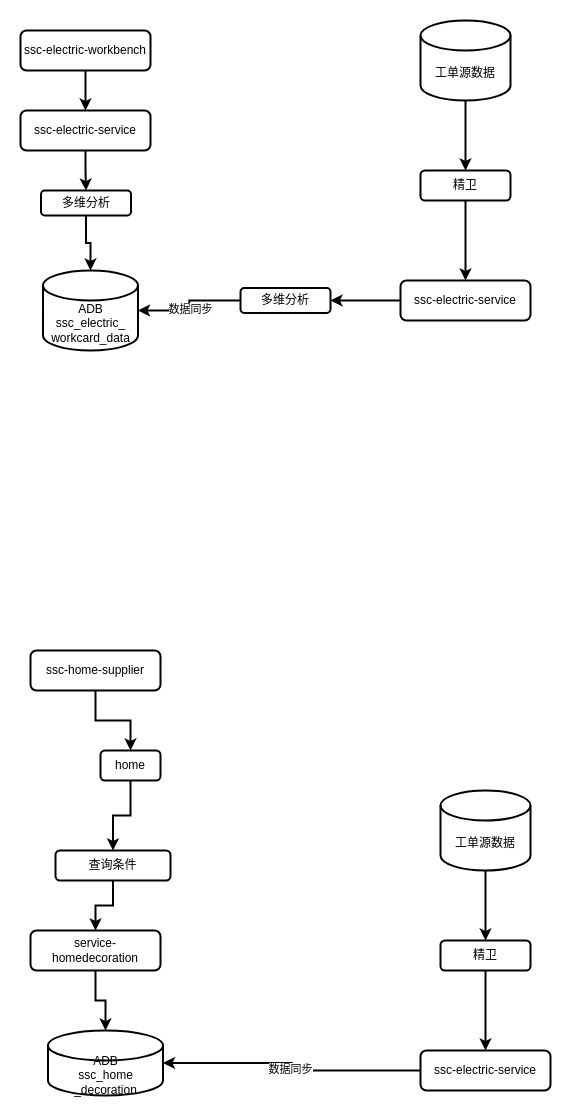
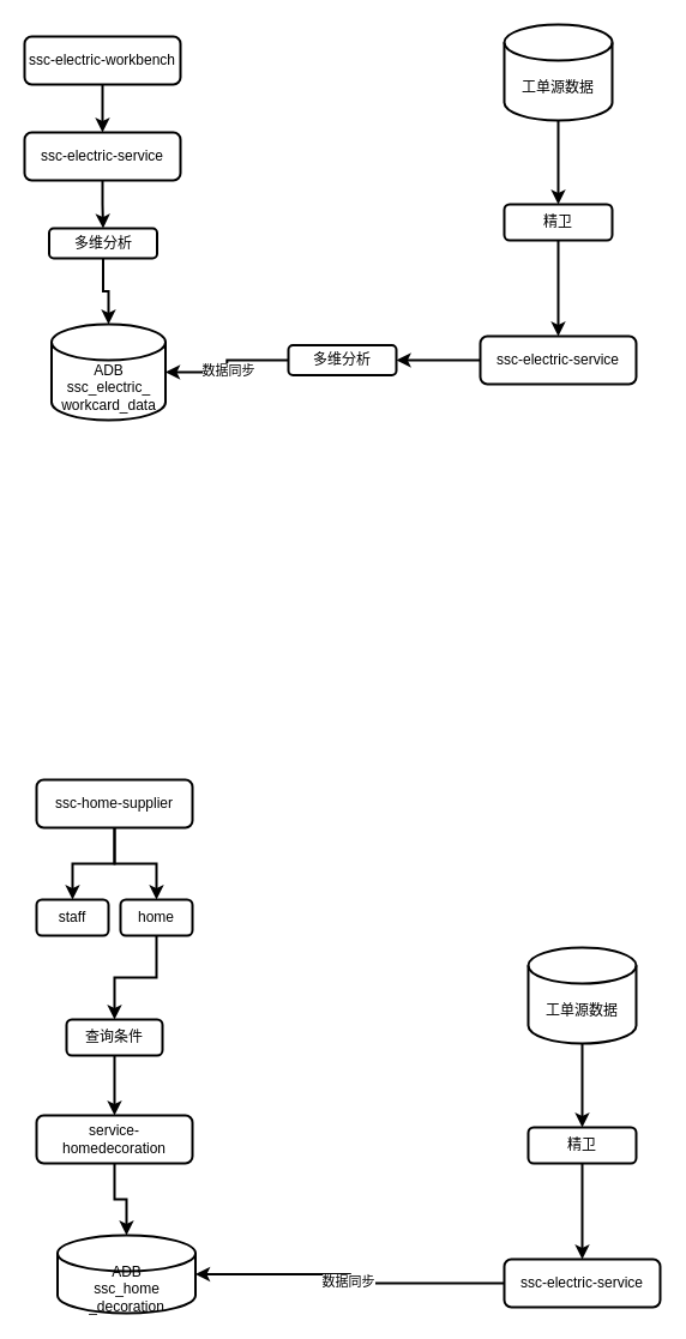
+ <mxCell id="15" style="edgeStyle=orthogonalEdgeStyle;rounded=0;orthogonalLoop=1;jettySize=auto;html=1;entryX=0.5;entryY=0;entryDx=0;entryDy=0;strokeWidth=2;" edge="1" parent="1" source="17" target="31"><mxGeometry relative="1" as="geometry" /></mxCell>
+ <mxCell id="31" value="staff" style="rounded=1;whiteSpace=wrap;html=1;strokeWidth=2;" vertex="1" parent="1"><mxGeometry x="30" y="750" width="60" height="30" as="geometry" /></mxCell>
- <mxCell id="35" value="查询条件" style="rounded=1;whiteSpace=wrap;html=1;strokeWidth=2;" vertex="1" parent="1"><mxGeometry x="55" y="850" width="115" height="30" as="geometry" /></mxCell>
+ <mxCell id="35" value="查询条件" style="rounded=1;whiteSpace=wrap;html=1;strokeWidth=2;" vertex="1" parent="1"><mxGeometry x="55" y="850" width="80" height="30" as="geometry" /></mxCell>
